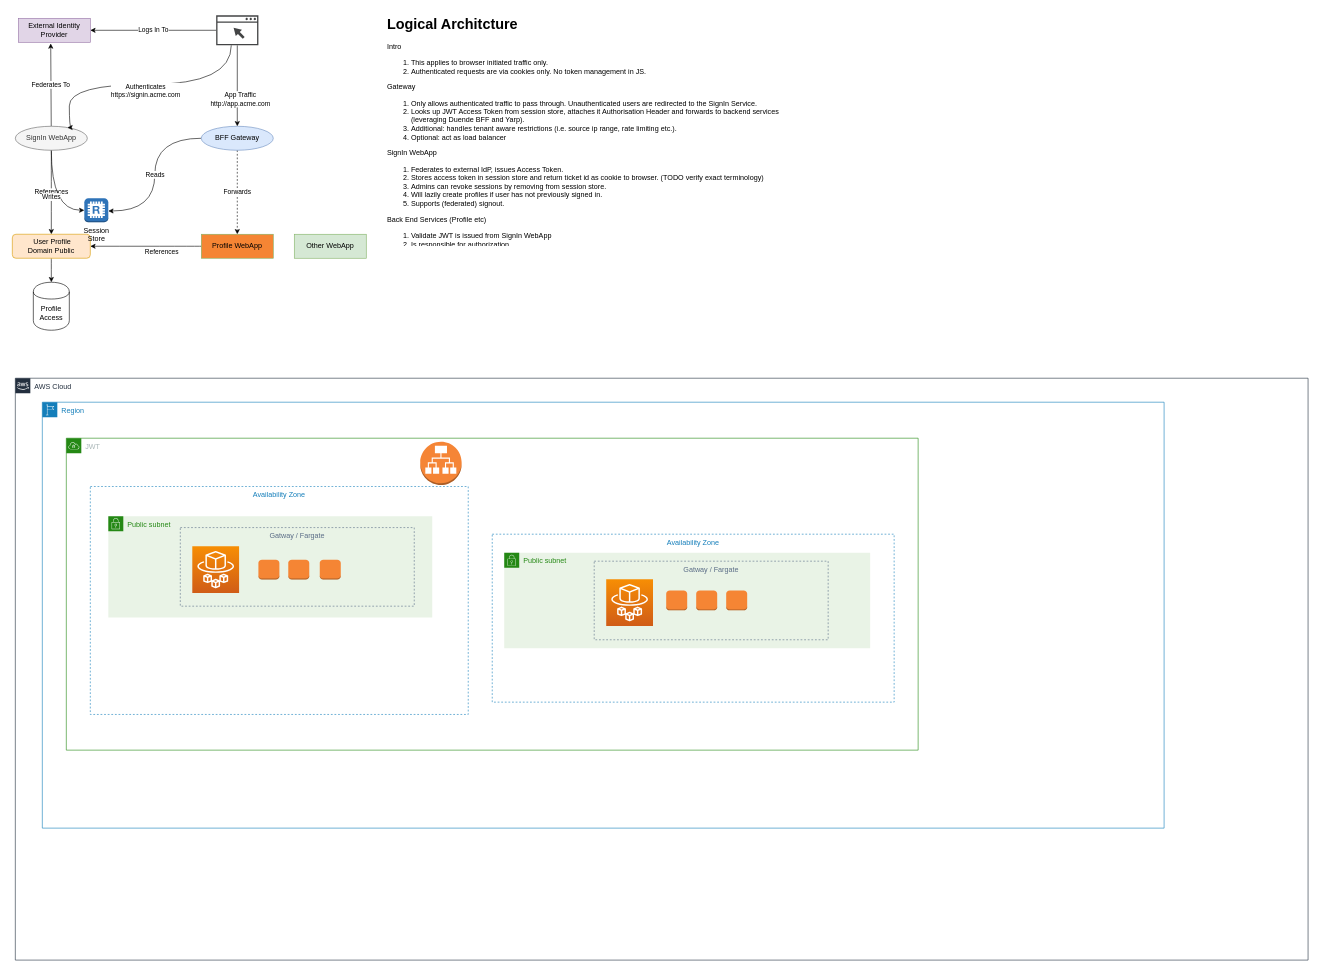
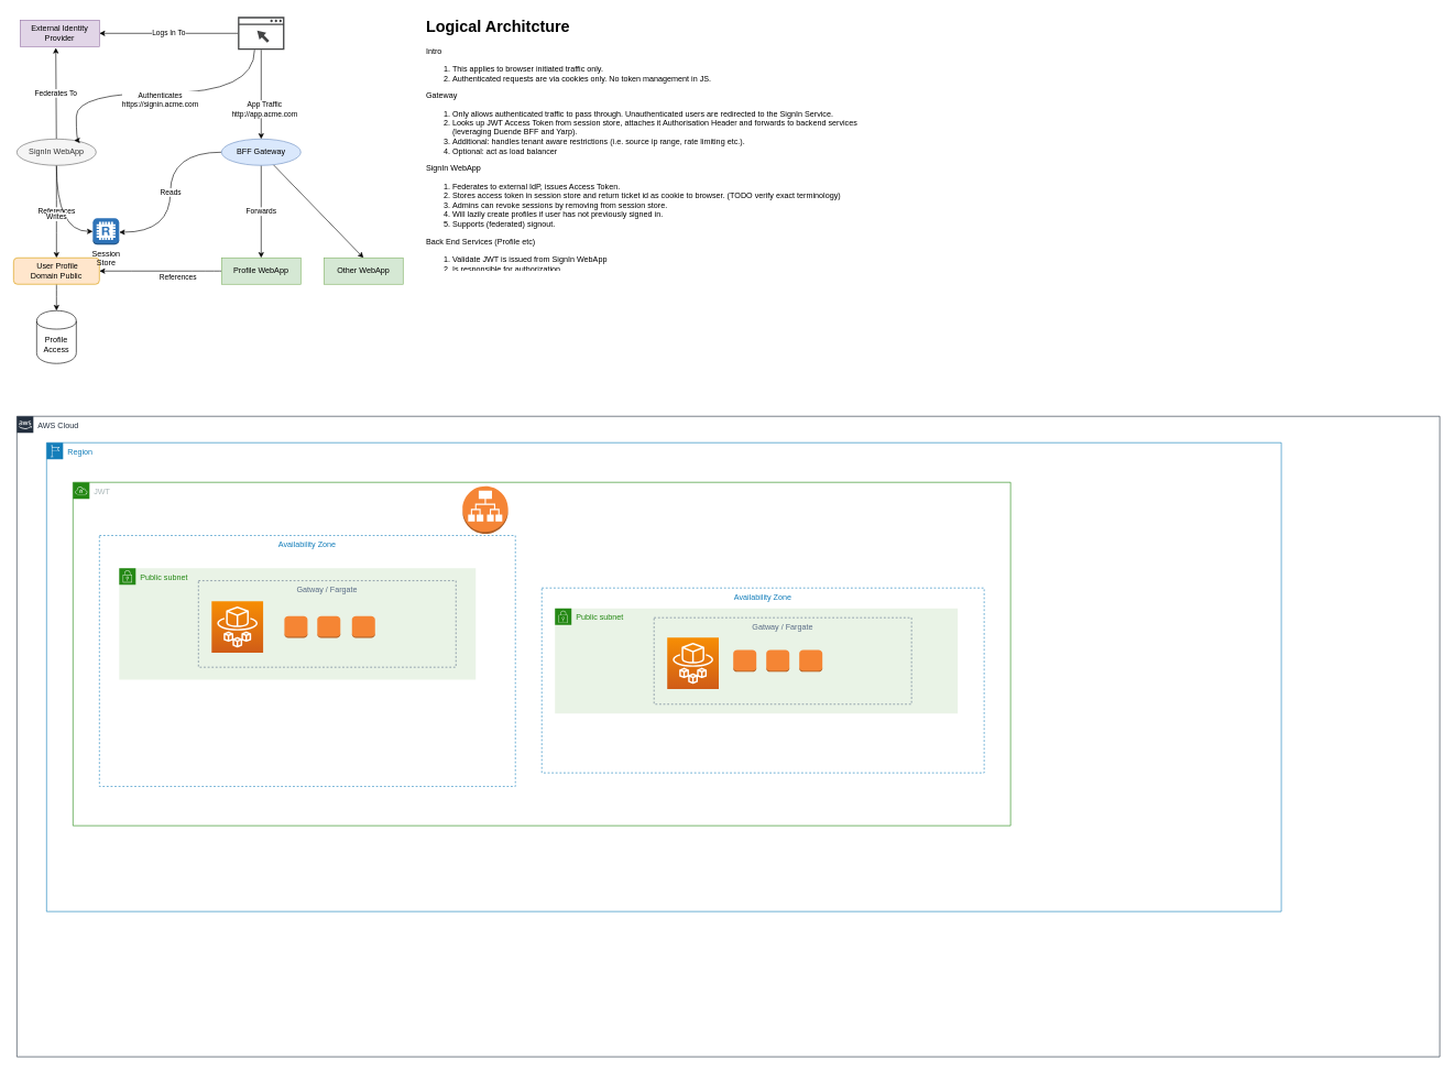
+ <mxCell id="12" style="edgeStyle=none;rounded=0;orthogonalLoop=1;jettySize=auto;html=1;entryX=0.5;entryY=0;entryDx=0;entryDy=0;" parent="1" source="13" target="26" edge="1"><mxGeometry relative="1" as="geometry" /></mxCell>
- <mxCell id="11" value="Forwards" style="edgeStyle=none;rounded=0;orthogonalLoop=1;jettySize=auto;html=1;entryX=0.5;entryY=0;entryDx=0;entryDy=0;dashed=1;" parent="1" source="13" target="19" edge="1"><mxGeometry relative="1" as="geometry" /></mxCell>
+ <mxCell id="11" value="Forwards" style="edgeStyle=none;rounded=0;orthogonalLoop=1;jettySize=auto;html=1;entryX=0.5;entryY=0;entryDx=0;entryDy=0;" parent="1" source="13" target="19" edge="1"><mxGeometry relative="1" as="geometry" /></mxCell>
- <mxCell id="19" value="Profile WebApp" style="rounded=0;whiteSpace=wrap;html=1;fillColor=#f58534;strokeColor=#82b366;" parent="1" vertex="1"><mxGeometry x="335" y="390" width="120" height="40" as="geometry" /></mxCell>
+ <mxCell id="19" value="Profile WebApp" style="rounded=0;whiteSpace=wrap;html=1;fillColor=#d5e8d4;strokeColor=#82b366;" parent="1" vertex="1"><mxGeometry x="335" y="390" width="120" height="40" as="geometry" /></mxCell>
